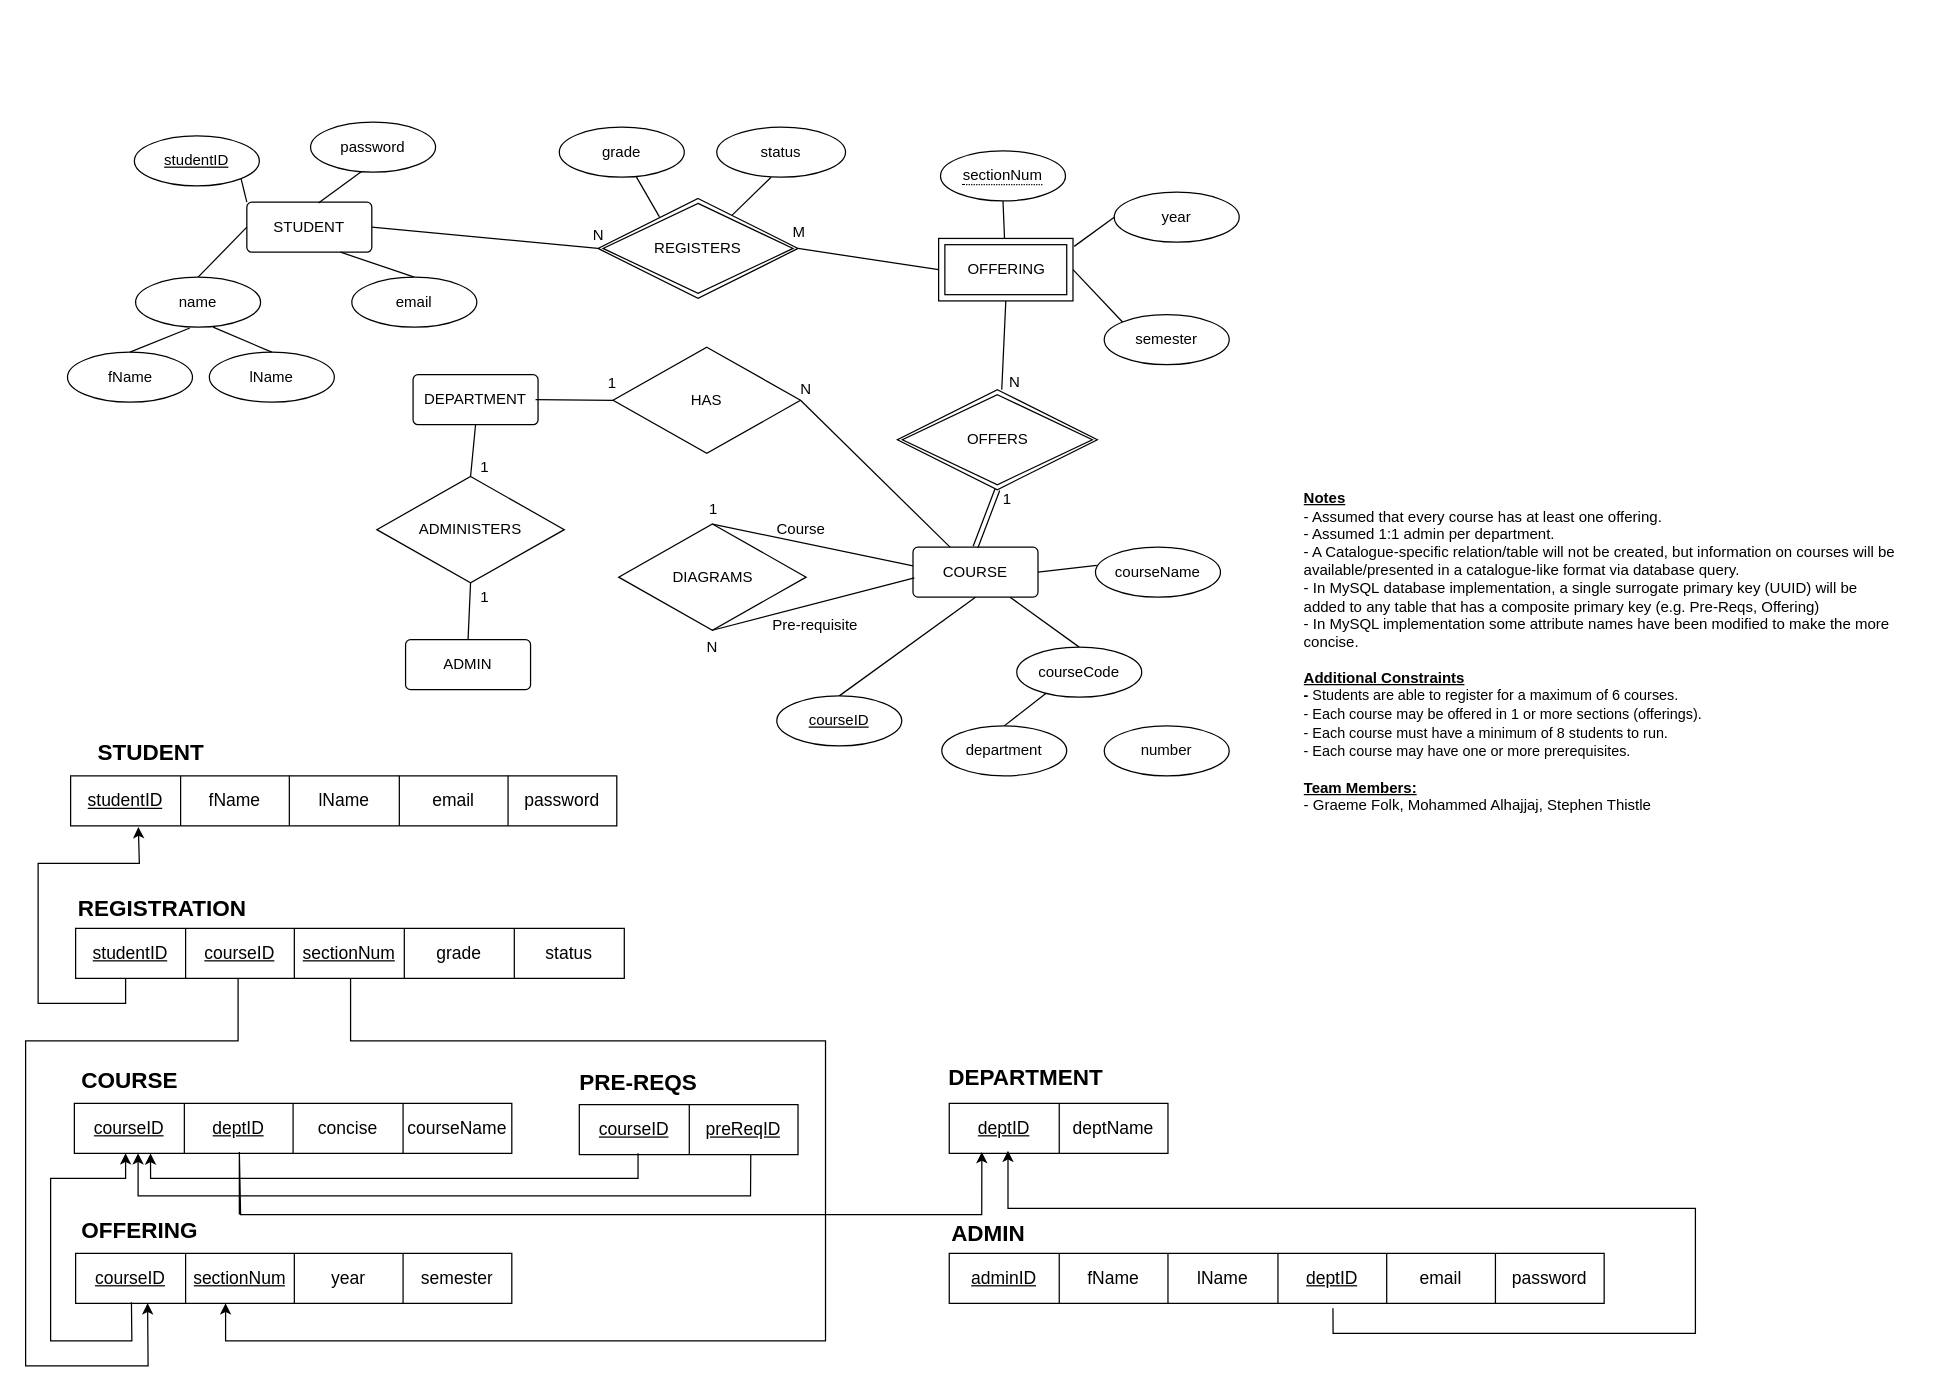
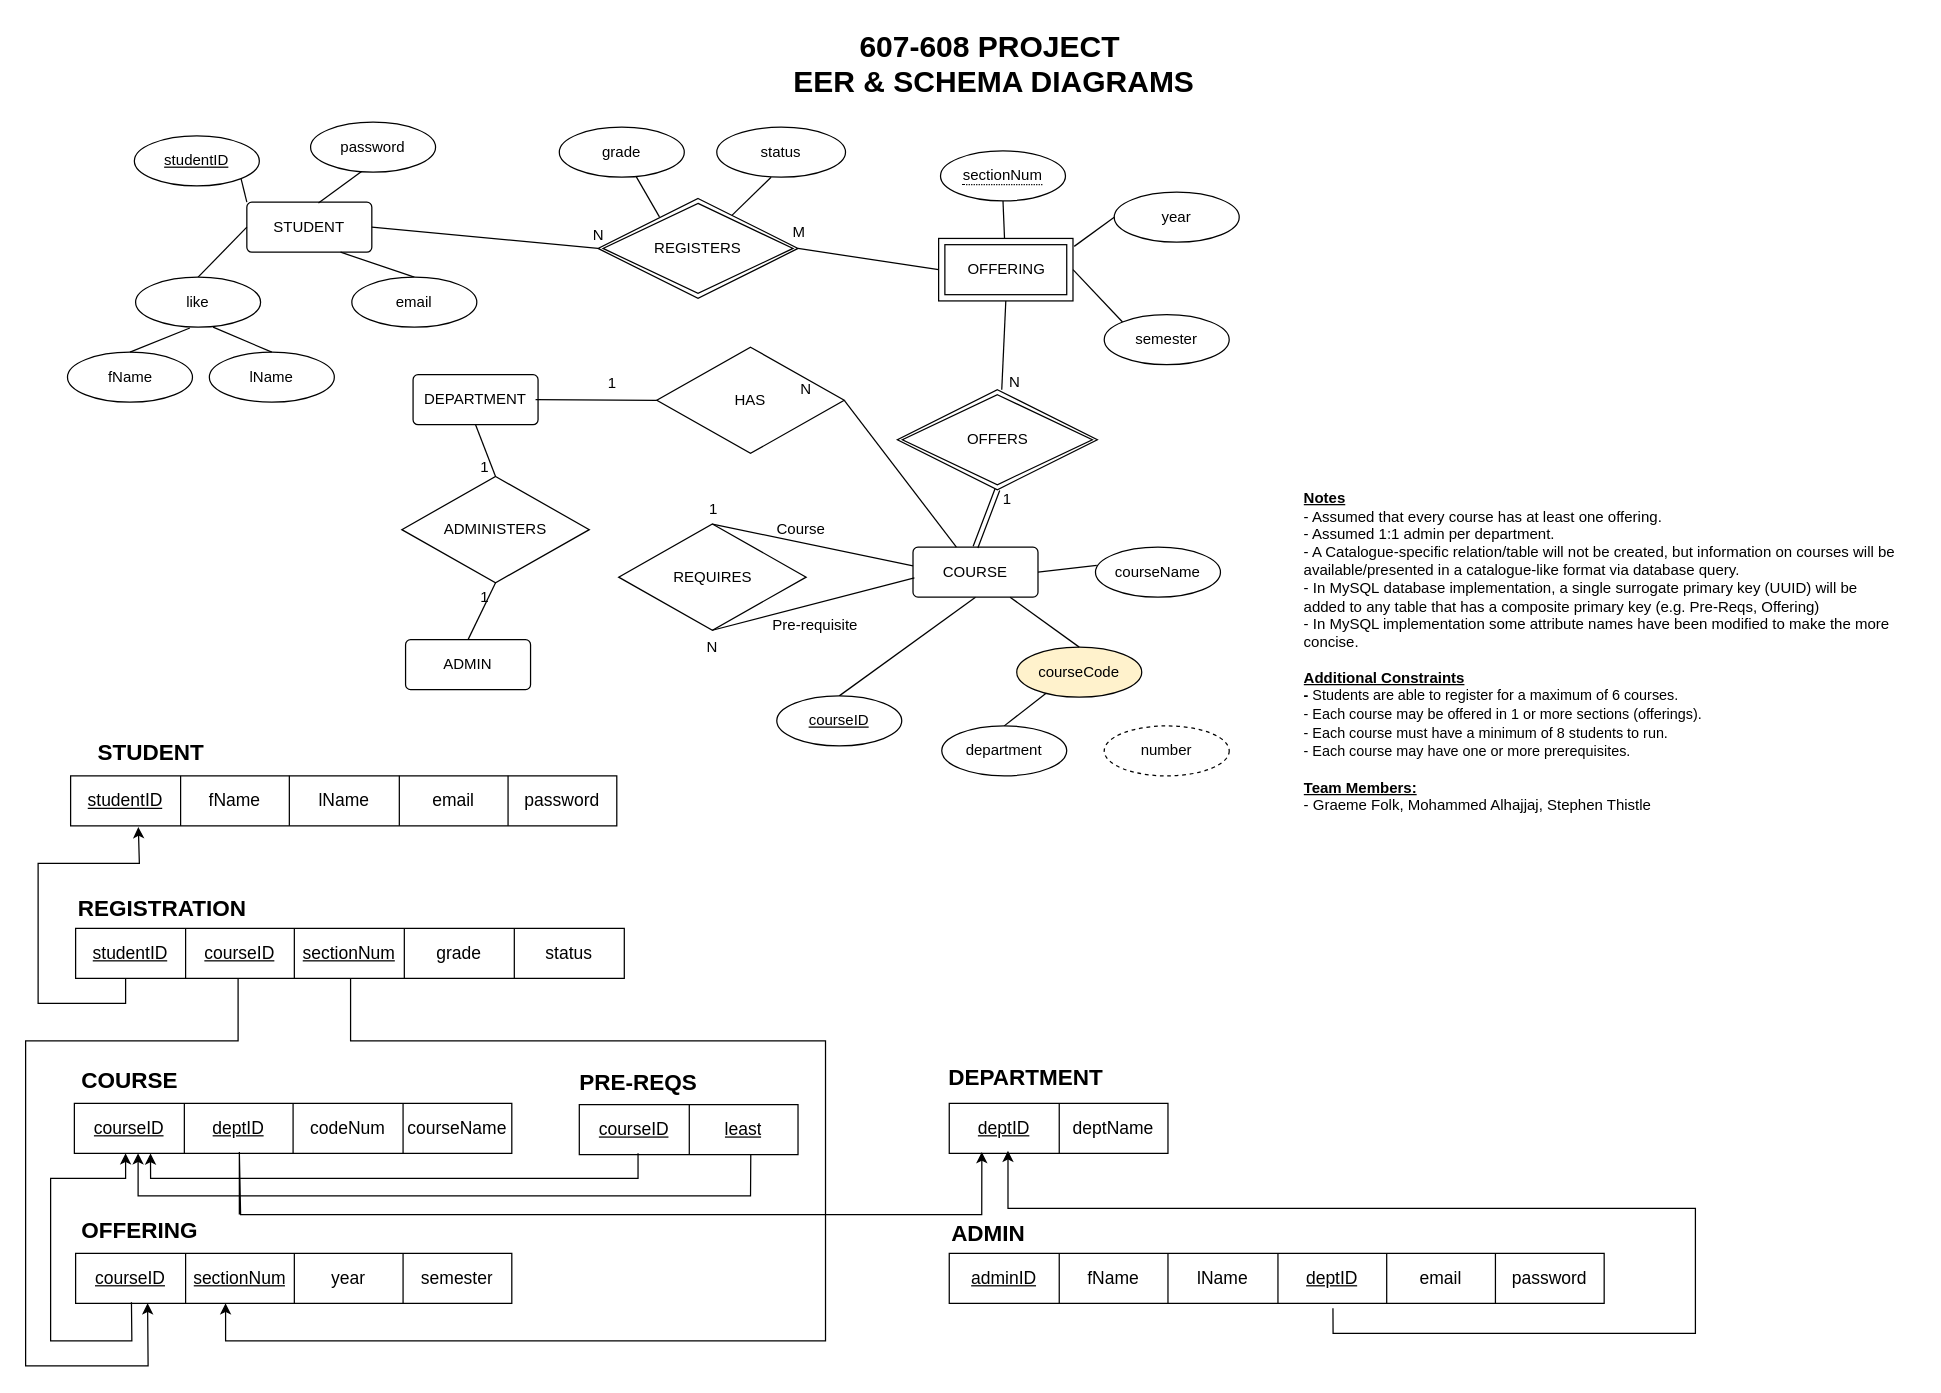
+ <mxCell id="95" value="&lt;div&gt;&lt;b&gt;&lt;font style=&quot;font-size: 24px;&quot;&gt;607-608 PROJECT&amp;nbsp;&lt;/font&gt;&lt;/b&gt;&lt;/div&gt;&lt;div&gt;&lt;b&gt;&lt;font style=&quot;font-size: 24px;&quot;&gt;EER &amp;amp; SCHEMA DIAGRAMS&lt;/font&gt;&lt;/b&gt;&lt;/div&gt;" style="text;strokeColor=none;fillColor=none;html=1;whiteSpace=wrap;verticalAlign=middle;overflow=hidden;align=center;" parent="1" vertex="1"><mxGeometry x="516" y="20" width="558" height="59.97" as="geometry" /></mxCell>
- <mxCell id="5" value="name" style="ellipse;whiteSpace=wrap;html=1;align=center;" parent="1" vertex="1"><mxGeometry x="108" y="221" width="100" height="40" as="geometry" /></mxCell>
+ <mxCell id="5" value="like" style="ellipse;whiteSpace=wrap;html=1;align=center;" parent="1" vertex="1"><mxGeometry x="108" y="221" width="100" height="40" as="geometry" /></mxCell>
- <mxCell id="114" value="HAS" style="shape=rhombus;perimeter=rhombusPerimeter;whiteSpace=wrap;html=1;align=center;" parent="1" vertex="1"><mxGeometry x="490" y="277" width="150" height="85" as="geometry" /></mxCell>
+ <mxCell id="114" value="HAS" style="shape=rhombus;perimeter=rhombusPerimeter;whiteSpace=wrap;html=1;align=center;" parent="1" vertex="1"><mxGeometry x="525" y="277" width="150" height="85" as="geometry" /></mxCell>
- <mxCell id="120" value="ADMINISTERS" style="shape=rhombus;perimeter=rhombusPerimeter;whiteSpace=wrap;html=1;align=center;" parent="1" vertex="1"><mxGeometry x="301" y="380.5" width="150" height="85" as="geometry" /></mxCell>
+ <mxCell id="120" value="ADMINISTERS" style="shape=rhombus;perimeter=rhombusPerimeter;whiteSpace=wrap;html=1;align=center;" parent="1" vertex="1"><mxGeometry x="321" y="380.5" width="150" height="85" as="geometry" /></mxCell>
- <mxCell id="30" value="DIAGRAMS" style="shape=rhombus;perimeter=rhombusPerimeter;whiteSpace=wrap;html=1;align=center;" parent="1" vertex="1"><mxGeometry x="494.5" y="418.5" width="150" height="85" as="geometry" /></mxCell>
+ <mxCell id="30" value="REQUIRES" style="shape=rhombus;perimeter=rhombusPerimeter;whiteSpace=wrap;html=1;align=center;" parent="1" vertex="1"><mxGeometry x="494.5" y="418.5" width="150" height="85" as="geometry" /></mxCell>
- <mxCell id="78" value="courseCode" style="ellipse;whiteSpace=wrap;html=1;align=center;" parent="1" vertex="1"><mxGeometry x="813" y="517" width="100" height="40" as="geometry" /></mxCell>
+ <mxCell id="78" value="courseCode" style="ellipse;whiteSpace=wrap;html=1;align=center;fillColor=#fff2cc;" parent="1" vertex="1"><mxGeometry x="813" y="517" width="100" height="40" as="geometry" /></mxCell>
- <mxCell id="41" value="number" style="ellipse;whiteSpace=wrap;html=1;align=center;" parent="1" vertex="1"><mxGeometry x="883" y="580.03" width="100" height="40" as="geometry" /></mxCell>
+ <mxCell id="41" value="number" style="ellipse;whiteSpace=wrap;html=1;align=center;dashed=1;" parent="1" vertex="1"><mxGeometry x="883" y="580.03" width="100" height="40" as="geometry" /></mxCell>
- <mxCell id="73" value="concise" style="shape=partialRectangle;html=1;whiteSpace=wrap;connectable=0;overflow=hidden;fillColor=none;top=0;left=0;bottom=0;right=0;pointerEvents=1;fontSize=14;" parent="70" vertex="1"><mxGeometry x="175" width="88" height="40" as="geometry"><mxRectangle width="88" height="40" as="alternateBounds" /></mxGeometry></mxCell>
+ <mxCell id="73" value="codeNum" style="shape=partialRectangle;html=1;whiteSpace=wrap;connectable=0;overflow=hidden;fillColor=none;top=0;left=0;bottom=0;right=0;pointerEvents=1;fontSize=14;" parent="70" vertex="1"><mxGeometry x="175" width="88" height="40" as="geometry"><mxRectangle width="88" height="40" as="alternateBounds" /></mxGeometry></mxCell>
- <mxCell id="83" value="&lt;u&gt;preReqID&lt;/u&gt;" style="shape=partialRectangle;html=1;whiteSpace=wrap;connectable=0;overflow=hidden;fillColor=none;top=0;left=0;bottom=0;right=0;pointerEvents=1;fontSize=14;" parent="81" vertex="1"><mxGeometry x="88" width="87" height="40" as="geometry"><mxRectangle width="87" height="40" as="alternateBounds" /></mxGeometry></mxCell>
+ <mxCell id="83" value="&lt;u&gt;least&lt;/u&gt;" style="shape=partialRectangle;html=1;whiteSpace=wrap;connectable=0;overflow=hidden;fillColor=none;top=0;left=0;bottom=0;right=0;pointerEvents=1;fontSize=14;" parent="81" vertex="1"><mxGeometry x="88" width="87" height="40" as="geometry"><mxRectangle width="87" height="40" as="alternateBounds" /></mxGeometry></mxCell>
